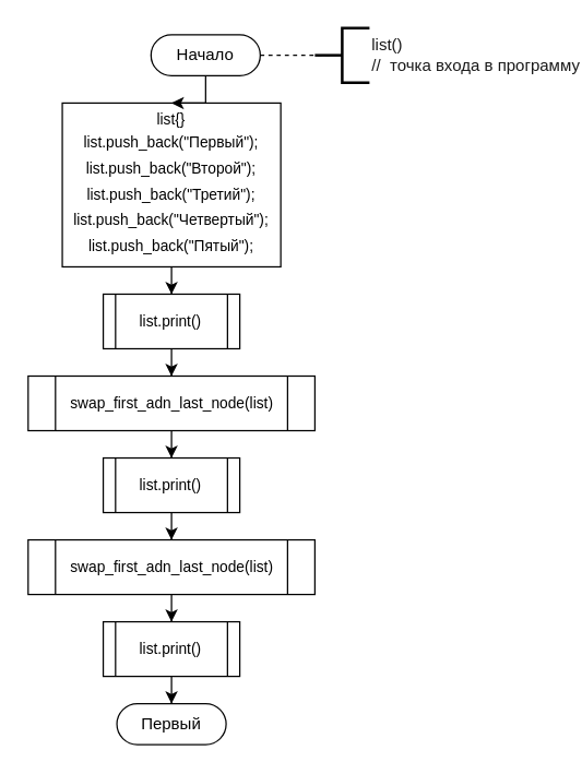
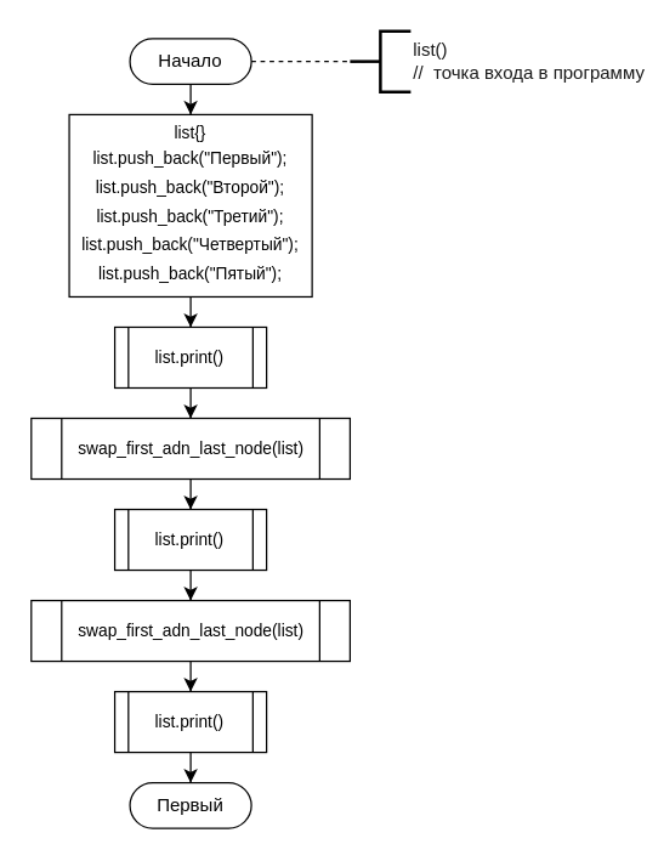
- <mxCell id="3" value="&lt;font color=&quot;#000000&quot;&gt;Начало&lt;/font&gt;" style="rounded=1;whiteSpace=wrap;html=1;fontSize=12;glass=0;strokeWidth=1;shadow=0;arcSize=50;strokeColor=#000000;fillColor=none;" parent="1" vertex="1"><mxGeometry x="110" y="25" width="80" height="30" as="geometry" /></mxCell>
+ <mxCell id="3" value="&lt;font color=&quot;#000000&quot;&gt;Начало&lt;/font&gt;" style="rounded=1;whiteSpace=wrap;html=1;fontSize=12;glass=0;strokeWidth=1;shadow=0;arcSize=50;strokeColor=#000000;fillColor=none;" parent="1" vertex="1"><mxGeometry x="85" y="25" width="80" height="30" as="geometry" /></mxCell>
